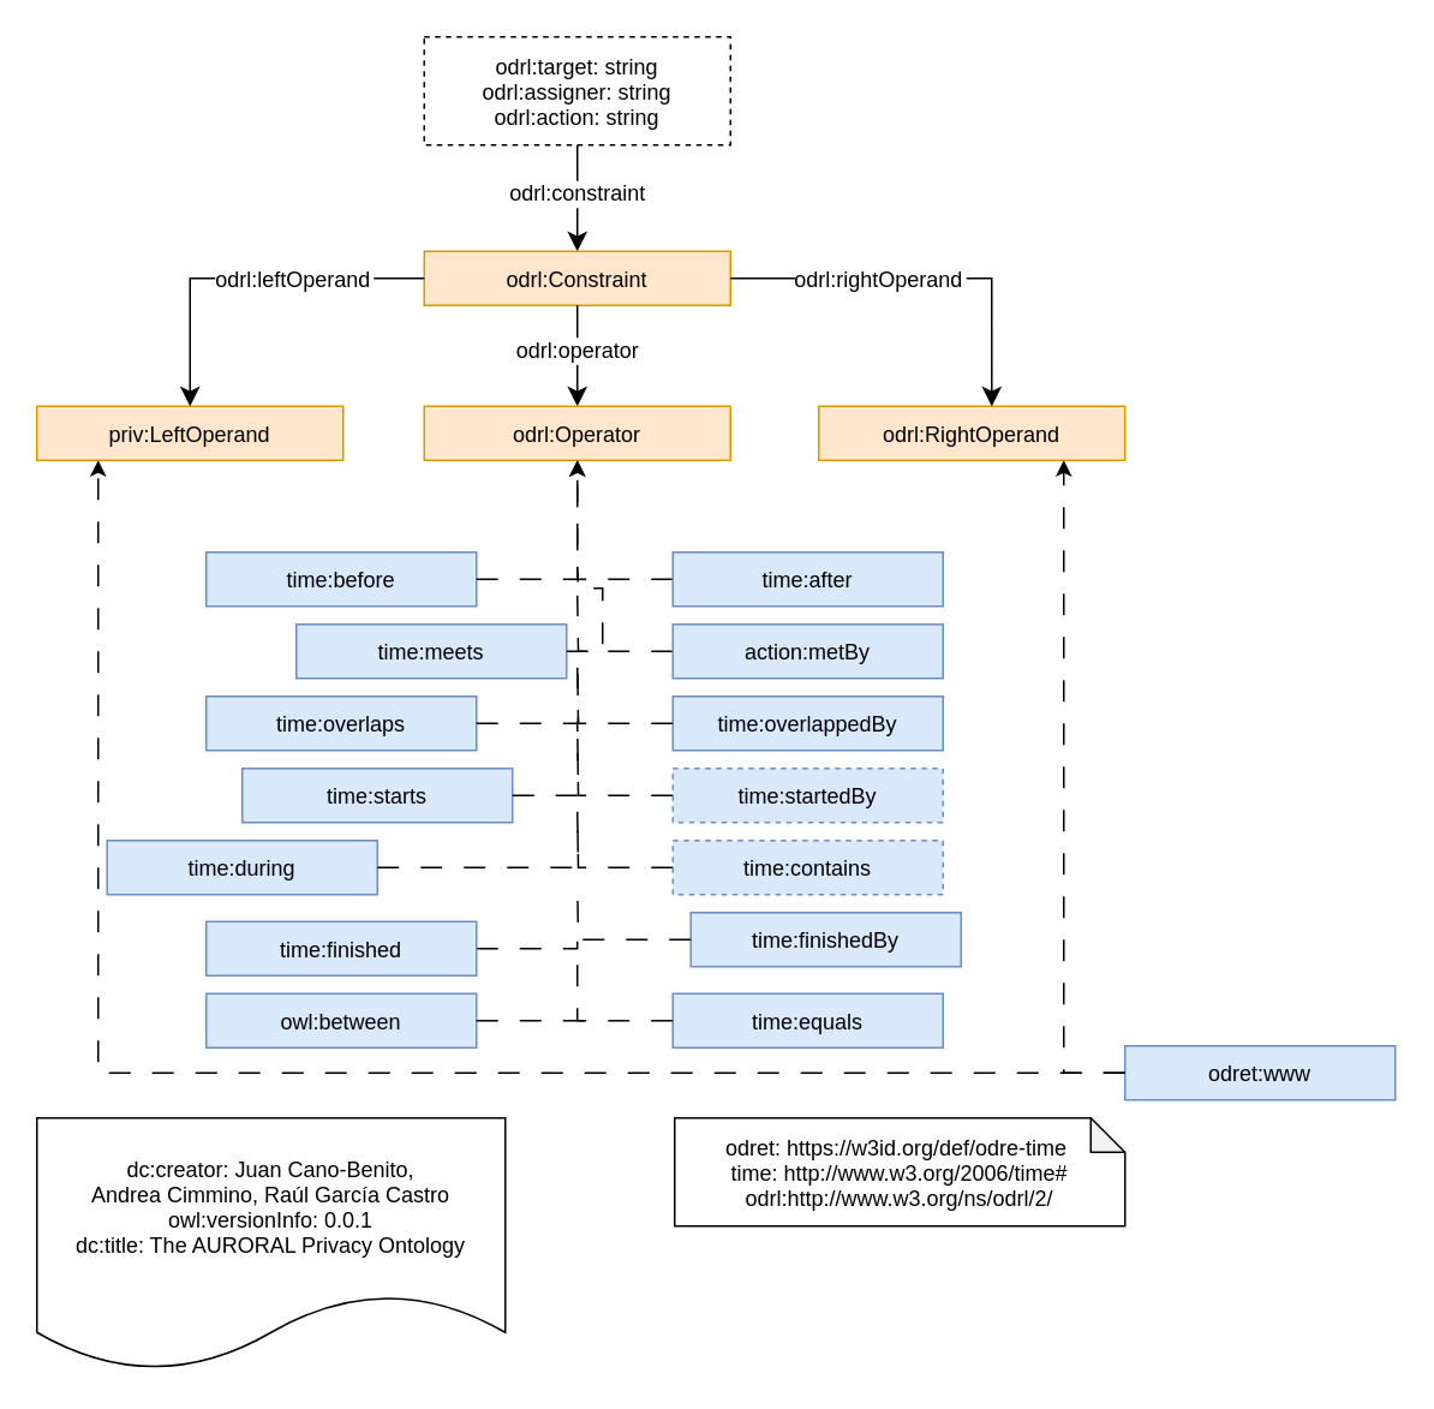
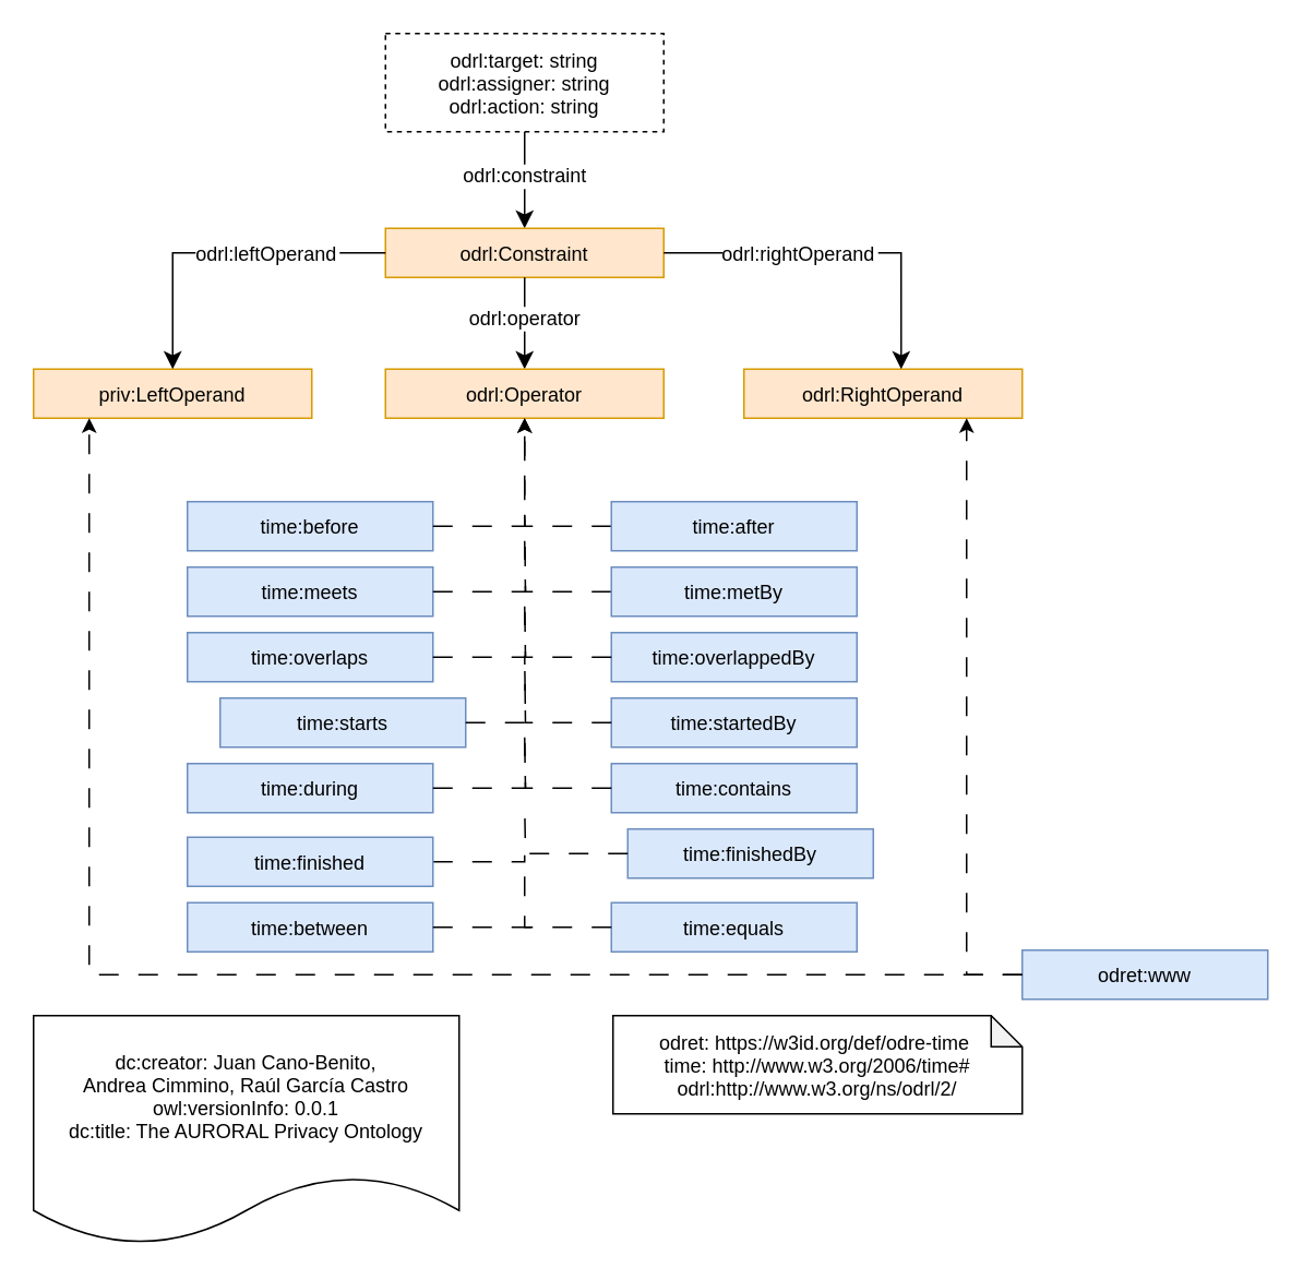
- <mxCell id="33" value="time:meets" style="rounded=0;snapToPoint=1;points=[[0.1,0],[0.2,0],[0.3,0],[0.4,0],[0.5,0],[0.6,0],[0.7,0],[0.8,0],[0.9,0],[0,0.1],[0,0.3],[0,0.5],[0,0.7],[0,0.9],[0.1,1],[0.2,1],[0.3,1],[0.4,1],[0.5,1],[0.6,1],[0.7,1],[0.8,1],[0.9,1],[1,0.1],[1,0.3],[1,0.5],[1,0.7],[1,0.9]];fillColor=#dae8fc;strokeColor=#6c8ebf;" parent="1" vertex="1"><mxGeometry x="164" y="346" width="150" height="30" as="geometry" /></mxCell>
+ <mxCell id="33" value="time:meets" style="rounded=0;snapToPoint=1;points=[[0.1,0],[0.2,0],[0.3,0],[0.4,0],[0.5,0],[0.6,0],[0.7,0],[0.8,0],[0.9,0],[0,0.1],[0,0.3],[0,0.5],[0,0.7],[0,0.9],[0.1,1],[0.2,1],[0.3,1],[0.4,1],[0.5,1],[0.6,1],[0.7,1],[0.8,1],[0.9,1],[1,0.1],[1,0.3],[1,0.5],[1,0.7],[1,0.9]];fillColor=#dae8fc;strokeColor=#6c8ebf;" parent="1" vertex="1"><mxGeometry x="114" y="346" width="150" height="30" as="geometry" /></mxCell>
- <mxCell id="20" value="action:metBy" style="rounded=0;snapToPoint=1;points=[[0.1,0],[0.2,0],[0.3,0],[0.4,0],[0.5,0],[0.6,0],[0.7,0],[0.8,0],[0.9,0],[0,0.1],[0,0.3],[0,0.5],[0,0.7],[0,0.9],[0.1,1],[0.2,1],[0.3,1],[0.4,1],[0.5,1],[0.6,1],[0.7,1],[0.8,1],[0.9,1],[1,0.1],[1,0.3],[1,0.5],[1,0.7],[1,0.9]];fillColor=#dae8fc;strokeColor=#6c8ebf;" parent="1" vertex="1"><mxGeometry x="373" y="346" width="150" height="30" as="geometry" /></mxCell>
+ <mxCell id="20" value="time:metBy" style="rounded=0;snapToPoint=1;points=[[0.1,0],[0.2,0],[0.3,0],[0.4,0],[0.5,0],[0.6,0],[0.7,0],[0.8,0],[0.9,0],[0,0.1],[0,0.3],[0,0.5],[0,0.7],[0,0.9],[0.1,1],[0.2,1],[0.3,1],[0.4,1],[0.5,1],[0.6,1],[0.7,1],[0.8,1],[0.9,1],[1,0.1],[1,0.3],[1,0.5],[1,0.7],[1,0.9]];fillColor=#dae8fc;strokeColor=#6c8ebf;" parent="1" vertex="1"><mxGeometry x="373" y="346" width="150" height="30" as="geometry" /></mxCell>
- <mxCell id="22" value="time:startedBy" style="rounded=0;snapToPoint=1;points=[[0.1,0],[0.2,0],[0.3,0],[0.4,0],[0.5,0],[0.6,0],[0.7,0],[0.8,0],[0.9,0],[0,0.1],[0,0.3],[0,0.5],[0,0.7],[0,0.9],[0.1,1],[0.2,1],[0.3,1],[0.4,1],[0.5,1],[0.6,1],[0.7,1],[0.8,1],[0.9,1],[1,0.1],[1,0.3],[1,0.5],[1,0.7],[1,0.9]];fillColor=#dae8fc;strokeColor=#6c8ebf;dashed=1;" parent="1" vertex="1"><mxGeometry x="373" y="426" width="150" height="30" as="geometry" /></mxCell>
+ <mxCell id="22" value="time:startedBy" style="rounded=0;snapToPoint=1;points=[[0.1,0],[0.2,0],[0.3,0],[0.4,0],[0.5,0],[0.6,0],[0.7,0],[0.8,0],[0.9,0],[0,0.1],[0,0.3],[0,0.5],[0,0.7],[0,0.9],[0.1,1],[0.2,1],[0.3,1],[0.4,1],[0.5,1],[0.6,1],[0.7,1],[0.8,1],[0.9,1],[1,0.1],[1,0.3],[1,0.5],[1,0.7],[1,0.9]];fillColor=#dae8fc;strokeColor=#6c8ebf;" parent="1" vertex="1"><mxGeometry x="373" y="426" width="150" height="30" as="geometry" /></mxCell>
- <mxCell id="36" value="time:during" style="rounded=0;snapToPoint=1;points=[[0.1,0],[0.2,0],[0.3,0],[0.4,0],[0.5,0],[0.6,0],[0.7,0],[0.8,0],[0.9,0],[0,0.1],[0,0.3],[0,0.5],[0,0.7],[0,0.9],[0.1,1],[0.2,1],[0.3,1],[0.4,1],[0.5,1],[0.6,1],[0.7,1],[0.8,1],[0.9,1],[1,0.1],[1,0.3],[1,0.5],[1,0.7],[1,0.9]];fillColor=#dae8fc;strokeColor=#6c8ebf;" parent="1" vertex="1"><mxGeometry x="59" y="466" width="150" height="30" as="geometry" /></mxCell>
+ <mxCell id="36" value="time:during" style="rounded=0;snapToPoint=1;points=[[0.1,0],[0.2,0],[0.3,0],[0.4,0],[0.5,0],[0.6,0],[0.7,0],[0.8,0],[0.9,0],[0,0.1],[0,0.3],[0,0.5],[0,0.7],[0,0.9],[0.1,1],[0.2,1],[0.3,1],[0.4,1],[0.5,1],[0.6,1],[0.7,1],[0.8,1],[0.9,1],[1,0.1],[1,0.3],[1,0.5],[1,0.7],[1,0.9]];fillColor=#dae8fc;strokeColor=#6c8ebf;" parent="1" vertex="1"><mxGeometry x="114" y="466" width="150" height="30" as="geometry" /></mxCell>
- <mxCell id="23" value="time:contains" style="rounded=0;snapToPoint=1;points=[[0.1,0],[0.2,0],[0.3,0],[0.4,0],[0.5,0],[0.6,0],[0.7,0],[0.8,0],[0.9,0],[0,0.1],[0,0.3],[0,0.5],[0,0.7],[0,0.9],[0.1,1],[0.2,1],[0.3,1],[0.4,1],[0.5,1],[0.6,1],[0.7,1],[0.8,1],[0.9,1],[1,0.1],[1,0.3],[1,0.5],[1,0.7],[1,0.9]];fillColor=#dae8fc;strokeColor=#6c8ebf;dashed=1;" parent="1" vertex="1"><mxGeometry x="373" y="466" width="150" height="30" as="geometry" /></mxCell>
+ <mxCell id="23" value="time:contains" style="rounded=0;snapToPoint=1;points=[[0.1,0],[0.2,0],[0.3,0],[0.4,0],[0.5,0],[0.6,0],[0.7,0],[0.8,0],[0.9,0],[0,0.1],[0,0.3],[0,0.5],[0,0.7],[0,0.9],[0.1,1],[0.2,1],[0.3,1],[0.4,1],[0.5,1],[0.6,1],[0.7,1],[0.8,1],[0.9,1],[1,0.1],[1,0.3],[1,0.5],[1,0.7],[1,0.9]];fillColor=#dae8fc;strokeColor=#6c8ebf;" parent="1" vertex="1"><mxGeometry x="373" y="466" width="150" height="30" as="geometry" /></mxCell>
- <mxCell id="43" value="owl:between" style="rounded=0;snapToPoint=1;points=[[0.1,0],[0.2,0],[0.3,0],[0.4,0],[0.5,0],[0.6,0],[0.7,0],[0.8,0],[0.9,0],[0,0.1],[0,0.3],[0,0.5],[0,0.7],[0,0.9],[0.1,1],[0.2,1],[0.3,1],[0.4,1],[0.5,1],[0.6,1],[0.7,1],[0.8,1],[0.9,1],[1,0.1],[1,0.3],[1,0.5],[1,0.7],[1,0.9]];fillColor=#dae8fc;strokeColor=#6c8ebf;" vertex="1" parent="1"><mxGeometry x="114" y="551" width="150" height="30" as="geometry" /></mxCell>
+ <mxCell id="43" value="time:between" style="rounded=0;snapToPoint=1;points=[[0.1,0],[0.2,0],[0.3,0],[0.4,0],[0.5,0],[0.6,0],[0.7,0],[0.8,0],[0.9,0],[0,0.1],[0,0.3],[0,0.5],[0,0.7],[0,0.9],[0.1,1],[0.2,1],[0.3,1],[0.4,1],[0.5,1],[0.6,1],[0.7,1],[0.8,1],[0.9,1],[1,0.1],[1,0.3],[1,0.5],[1,0.7],[1,0.9]];fillColor=#dae8fc;strokeColor=#6c8ebf;" vertex="1" parent="1"><mxGeometry x="114" y="551" width="150" height="30" as="geometry" /></mxCell>
